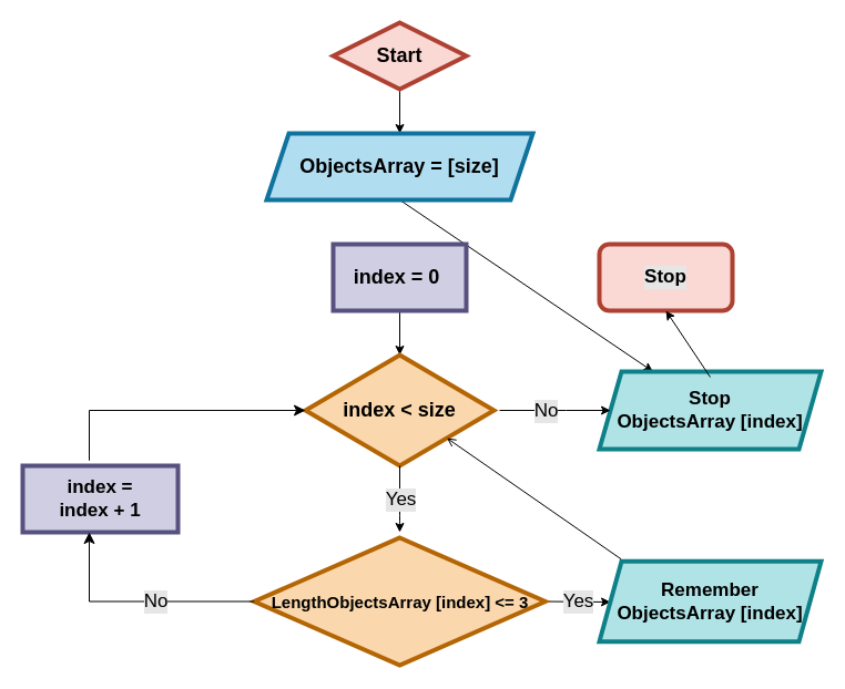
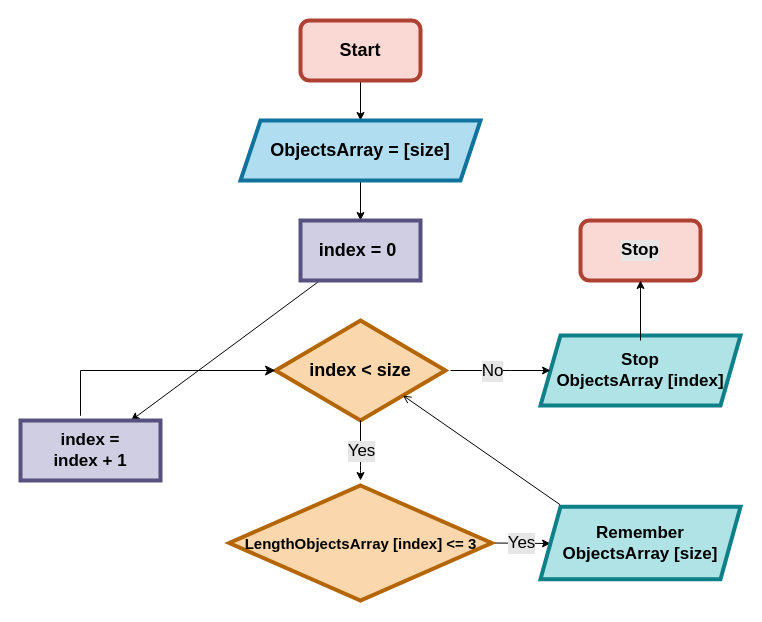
- <mxCell id="3" value="&lt;font style=&quot;font-size: 18px;&quot; color=&quot;#000000&quot;&gt;&lt;b&gt;Start&lt;/b&gt;&lt;/font&gt;" style="rhombus;whiteSpace=wrap;html=1;fillColor=#fad9d5;strokeColor=#ae4132;strokeWidth=4;" vertex="1" parent="1"><mxGeometry x="300" y="20" width="120" height="60" as="geometry" /></mxCell>
+ <mxCell id="3" value="&lt;font style=&quot;font-size: 18px;&quot; color=&quot;#000000&quot;&gt;&lt;b&gt;Start&lt;/b&gt;&lt;/font&gt;" style="rounded=1;whiteSpace=wrap;html=1;fillColor=#fad9d5;strokeColor=#ae4132;strokeWidth=4;" vertex="1" parent="1"><mxGeometry x="300" y="20" width="120" height="60" as="geometry" /></mxCell>
- <mxCell id="22" value="&lt;font color=&quot;#000000&quot;&gt;&lt;b&gt;Stop&lt;/b&gt;&lt;/font&gt;" style="rounded=1;whiteSpace=wrap;html=1;labelBackgroundColor=#E6E6E6;strokeWidth=4;fontSize=17;fillColor=#fad9d5;strokeColor=#ae4132;" vertex="1" parent="1"><mxGeometry x="540" y="220" width="120" height="60" as="geometry" /></mxCell>
+ <mxCell id="22" value="&lt;font color=&quot;#000000&quot;&gt;&lt;b&gt;Stop&lt;/b&gt;&lt;/font&gt;" style="rounded=1;whiteSpace=wrap;html=1;labelBackgroundColor=#E6E6E6;strokeWidth=4;fontSize=17;fillColor=#fad9d5;strokeColor=#ae4132;" vertex="1" parent="1"><mxGeometry x="580" y="220" width="120" height="60" as="geometry" /></mxCell>
- <mxCell id="4" style="edgeStyle=none;html=1;exitX=0.5;exitY=1;exitDx=0;exitDy=0;fontSize=17;fontColor=#000000;" edge="1" parent="1" source="5" target="19"><mxGeometry relative="1" as="geometry" /></mxCell>
+ <mxCell id="4" style="edgeStyle=none;html=1;exitX=0.5;exitY=1;exitDx=0;exitDy=0;entryX=0.5;entryY=0;entryDx=0;entryDy=0;fontSize=17;fontColor=#000000;" edge="1" parent="1" source="5" target="7"><mxGeometry relative="1" as="geometry" /></mxCell>
- <mxCell id="6" style="edgeStyle=none;html=1;entryX=0.5;entryY=0;entryDx=0;entryDy=0;fontSize=17;fontColor=#000000;" edge="1" parent="1" source="7" target="8"><mxGeometry relative="1" as="geometry" /></mxCell>
+ <mxCell id="6" style="edgeStyle=none;html=1;fontSize=17;fontColor=#000000;" edge="1" parent="1" source="7" target="12"><mxGeometry relative="1" as="geometry" /></mxCell>
- <mxCell id="15" value="" style="edgeStyle=segmentEdgeStyle;endArrow=classic;html=1;curved=0;rounded=0;endSize=8;startSize=8;fontSize=17;fontColor=#009900;exitX=0;exitY=0.5;exitDx=0;exitDy=0;" edge="1" parent="1" source="11" target="12"><mxGeometry width="50" height="50" relative="1" as="geometry"><mxPoint x="220" y="540" as="sourcePoint" /><mxPoint x="80" y="517.5" as="targetPoint" /><Array as="points"><mxPoint x="80" y="543" /></Array></mxGeometry></mxCell>
- <mxCell id="16" value="No" style="edgeLabel;html=1;align=center;verticalAlign=middle;resizable=0;points=[];fontSize=17;fontColor=#000000;labelBackgroundColor=#E6E6E6;" vertex="1" connectable="0" parent="15"><mxGeometry x="-0.156" relative="1" as="geometry"><mxPoint as="offset" /></mxGeometry></mxCell>
- <mxCell id="24" value="&lt;font color=&quot;#000000&quot;&gt;&lt;b&gt;Remember&lt;br&gt;ObjectsArray [index]&lt;/b&gt;&lt;/font&gt;" style="shape=parallelogram;perimeter=parallelogramPerimeter;whiteSpace=wrap;html=1;fixedSize=1;labelBackgroundColor=none;strokeWidth=4;fontSize=17;fillColor=#b0e3e6;strokeColor=#0e8088;verticalAlign=middle;" vertex="1" parent="1"><mxGeometry x="540" y="506.25" width="200" height="72.5" as="geometry" /></mxCell>
+ <mxCell id="24" value="&lt;font color=&quot;#000000&quot;&gt;&lt;b&gt;Remember&lt;br&gt;ObjectsArray [size]&lt;/b&gt;&lt;/font&gt;" style="shape=parallelogram;perimeter=parallelogramPerimeter;whiteSpace=wrap;html=1;fixedSize=1;labelBackgroundColor=none;strokeWidth=4;fontSize=17;fillColor=#b0e3e6;strokeColor=#0e8088;verticalAlign=middle;" vertex="1" parent="1"><mxGeometry x="540" y="506.25" width="200" height="72.5" as="geometry" /></mxCell>
